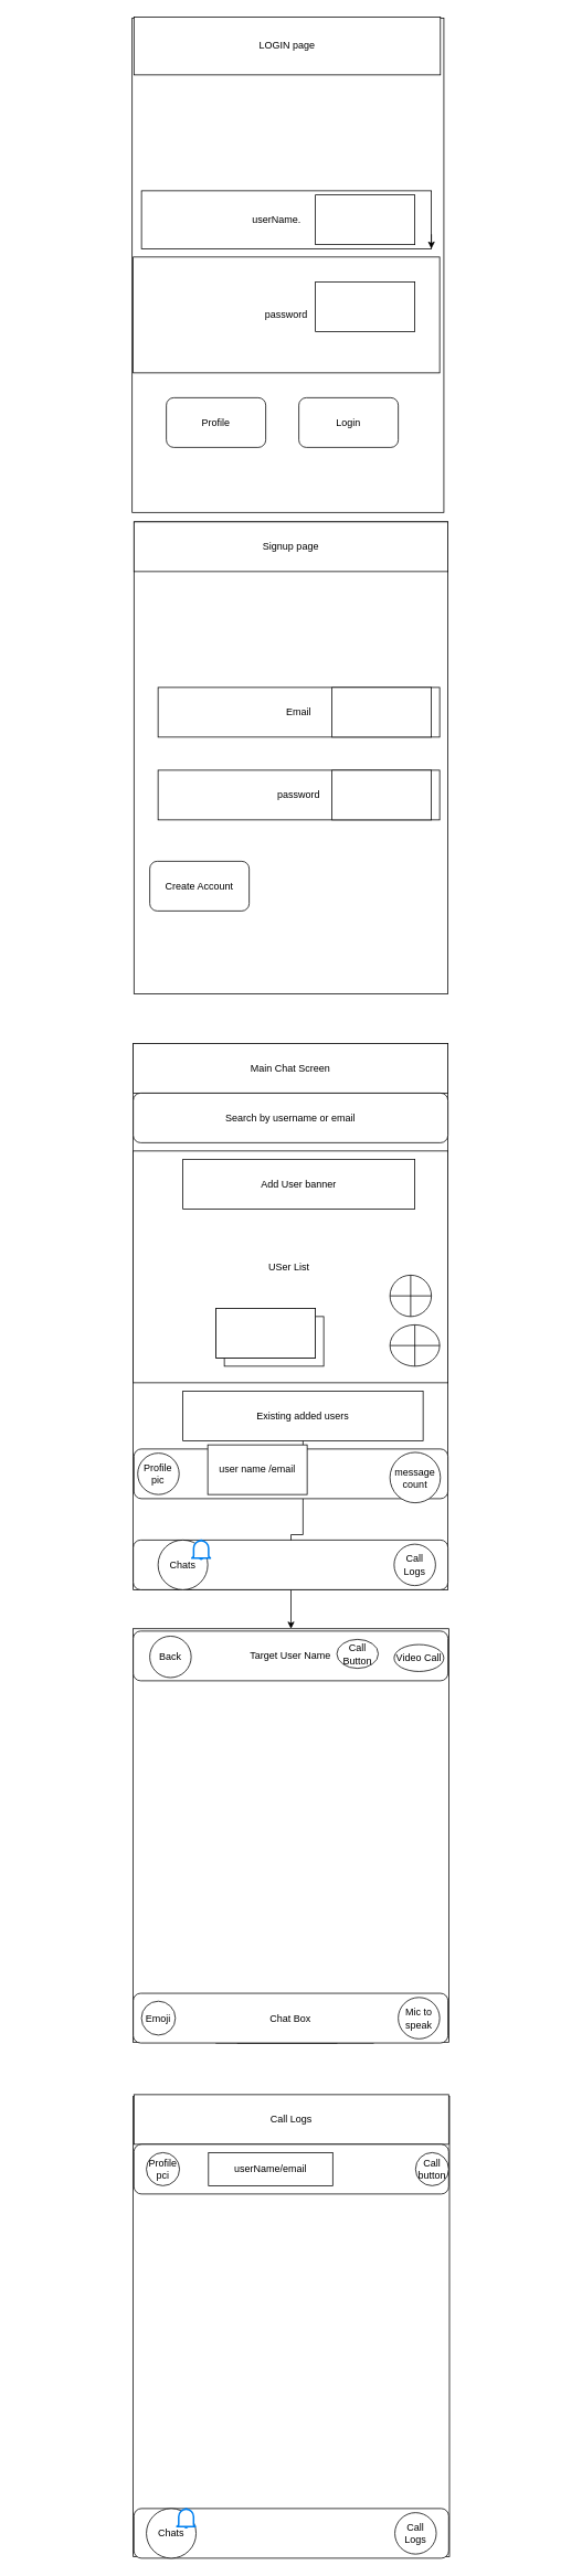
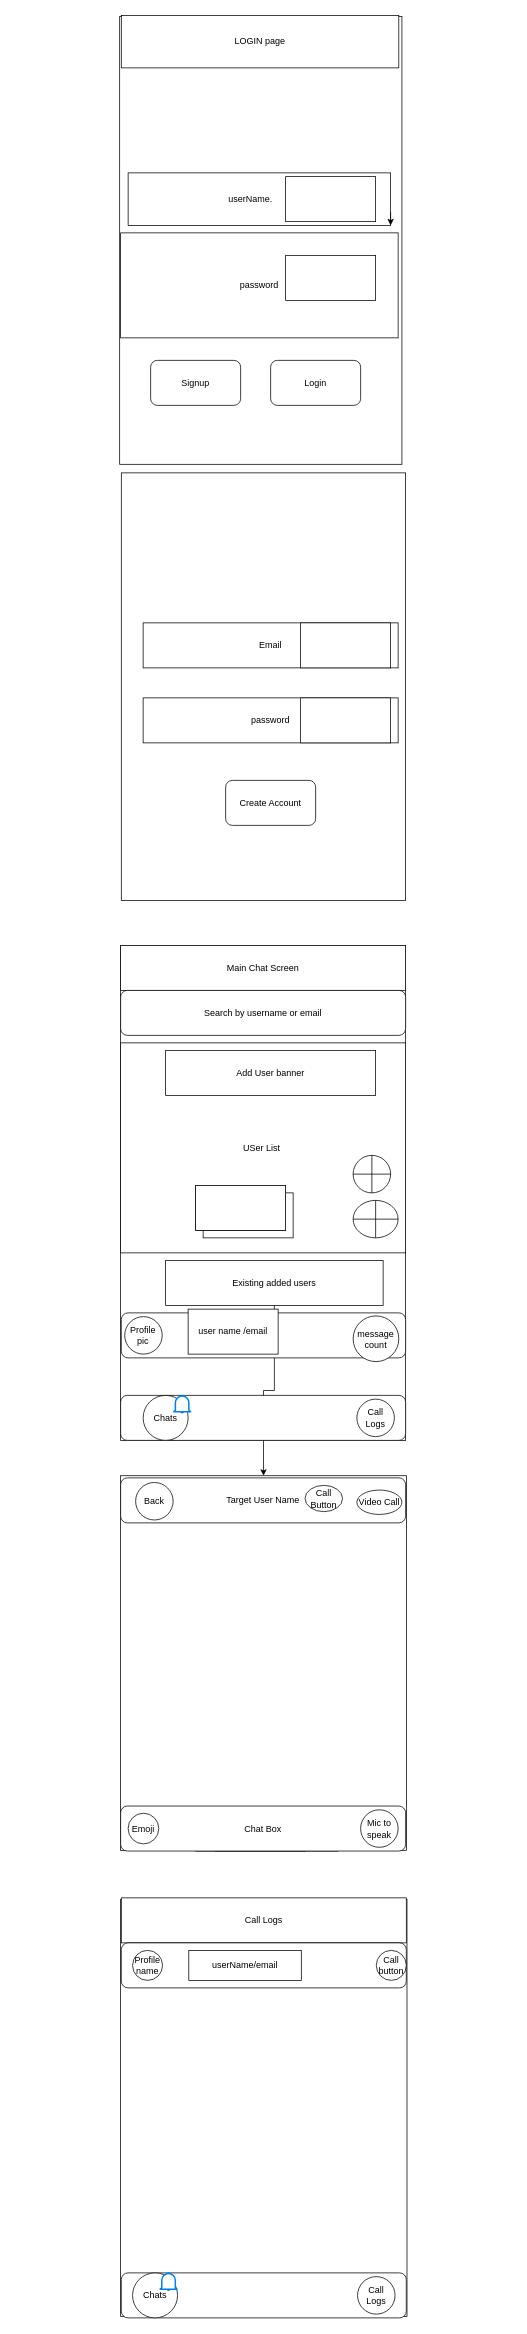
- <mxCell id="12" value="Profile" style="rounded=1;whiteSpace=wrap;html=1;" vertex="1" parent="1"><mxGeometry x="200" y="480" width="120" height="60" as="geometry" /></mxCell>
+ <mxCell id="12" value="Signup" style="rounded=1;whiteSpace=wrap;html=1;" vertex="1" parent="1"><mxGeometry x="200" y="480" width="120" height="60" as="geometry" /></mxCell>
- <mxCell id="14" value="Signup page" style="rounded=0;whiteSpace=wrap;html=1;" vertex="1" parent="1"><mxGeometry x="160.91" y="630" width="379.09" height="60" as="geometry" /></mxCell>
- <mxCell id="19" value="Create Account" style="rounded=1;whiteSpace=wrap;html=1;" vertex="1" parent="1"><mxGeometry x="180" y="1040" width="120" height="60" as="geometry" /></mxCell>
+ <mxCell id="19" value="Create Account" style="rounded=1;whiteSpace=wrap;html=1;" vertex="1" parent="1"><mxGeometry x="300" y="1040" width="120" height="60" as="geometry" /></mxCell>
- <mxCell id="50" value="Profile pci" style="ellipse;whiteSpace=wrap;html=1;aspect=fixed;" vertex="1" parent="43"><mxGeometry x="15.91" y="70" width="40" height="40" as="geometry" /></mxCell>
+ <mxCell id="50" value="Profile name" style="ellipse;whiteSpace=wrap;html=1;aspect=fixed;" vertex="1" parent="43"><mxGeometry x="15.91" y="70" width="40" height="40" as="geometry" /></mxCell>
